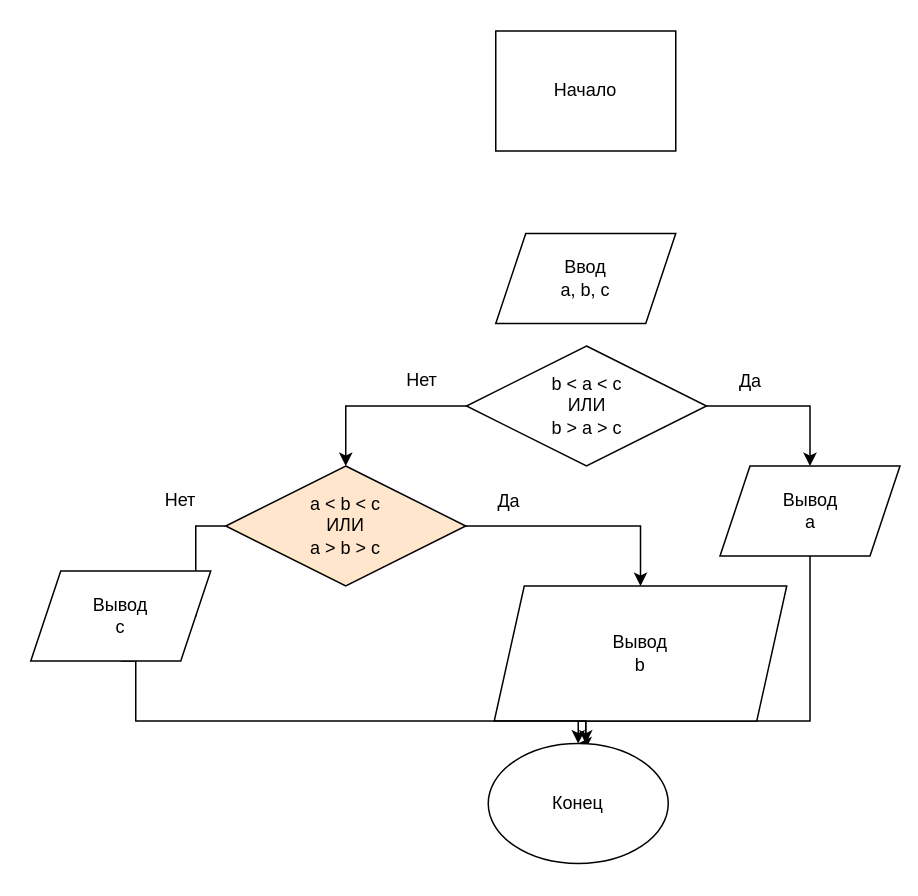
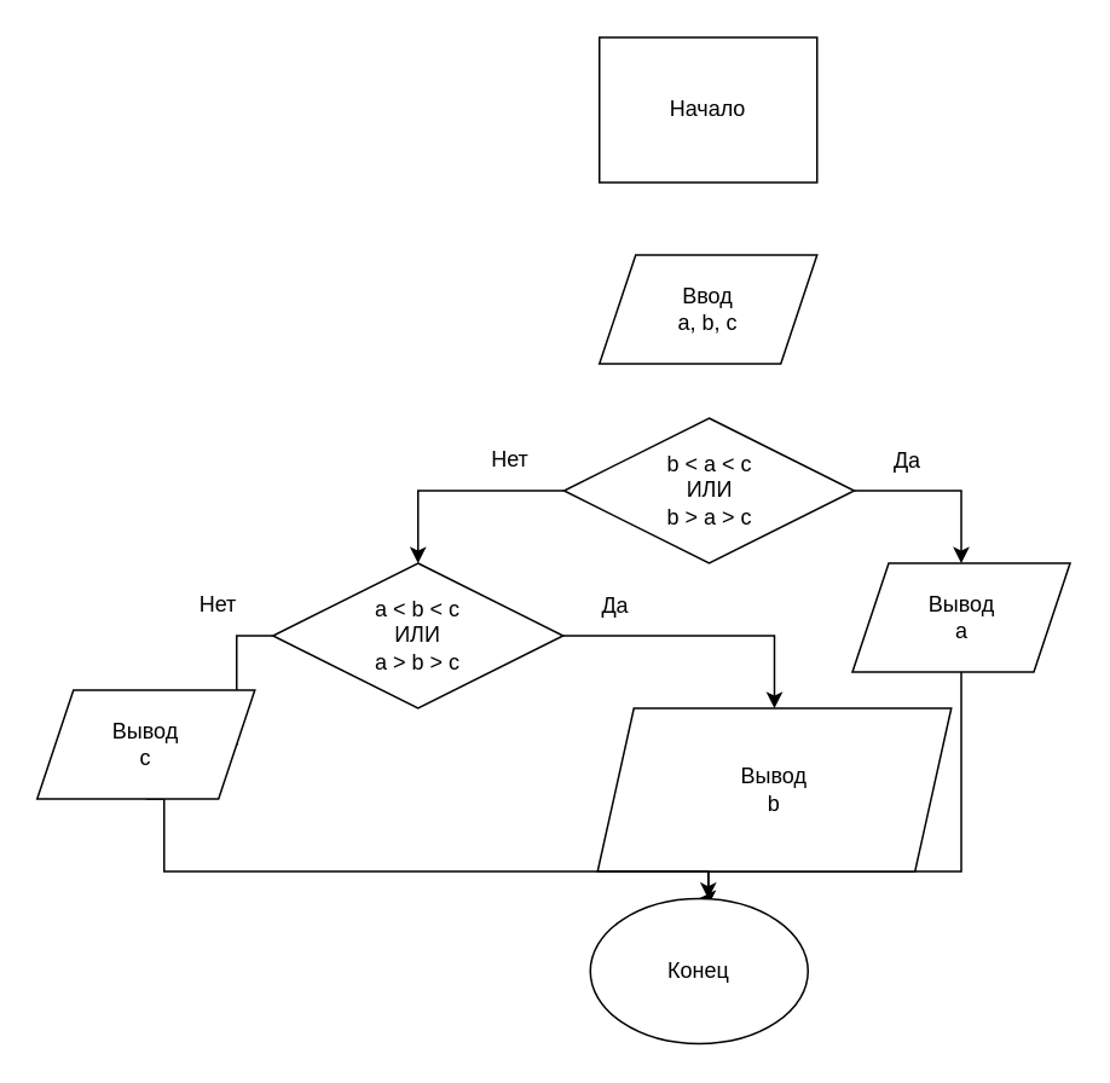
- <mxCell id="3" value="Ввод&lt;br&gt;a, b, c" style="shape=parallelogram;perimeter=parallelogramPerimeter;whiteSpace=wrap;html=1;fixedSize=1;" vertex="1" parent="1"><mxGeometry x="330" y="155" width="120" height="60" as="geometry" /></mxCell>
+ <mxCell id="3" value="Ввод&lt;br&gt;a, b, c" style="shape=parallelogram;perimeter=parallelogramPerimeter;whiteSpace=wrap;html=1;fixedSize=1;" vertex="1" parent="1"><mxGeometry x="330" y="140" width="120" height="60" as="geometry" /></mxCell>
- <mxCell id="15" value="Вывод&lt;br&gt;a" style="shape=parallelogram;perimeter=parallelogramPerimeter;whiteSpace=wrap;html=1;fixedSize=1;" vertex="1" parent="1"><mxGeometry x="479.5" y="310" width="120" height="60" as="geometry" /></mxCell>
+ <mxCell id="15" value="Вывод&lt;br&gt;a" style="shape=parallelogram;perimeter=parallelogramPerimeter;whiteSpace=wrap;html=1;fixedSize=1;" vertex="1" parent="1"><mxGeometry x="469.5" y="310" width="120" height="60" as="geometry" /></mxCell>
- <mxCell id="11" value="a &amp;lt; b &amp;lt; c&lt;br&gt;ИЛИ&lt;br&gt;a &amp;gt; b &amp;gt; c" style="rhombus;whiteSpace=wrap;html=1;fillColor=#ffe6cc;" vertex="1" parent="1"><mxGeometry x="150" y="310" width="160" height="80" as="geometry" /></mxCell>
+ <mxCell id="11" value="a &amp;lt; b &amp;lt; c&lt;br&gt;ИЛИ&lt;br&gt;a &amp;gt; b &amp;gt; c" style="rhombus;whiteSpace=wrap;html=1;" vertex="1" parent="1"><mxGeometry x="150" y="310" width="160" height="80" as="geometry" /></mxCell>
